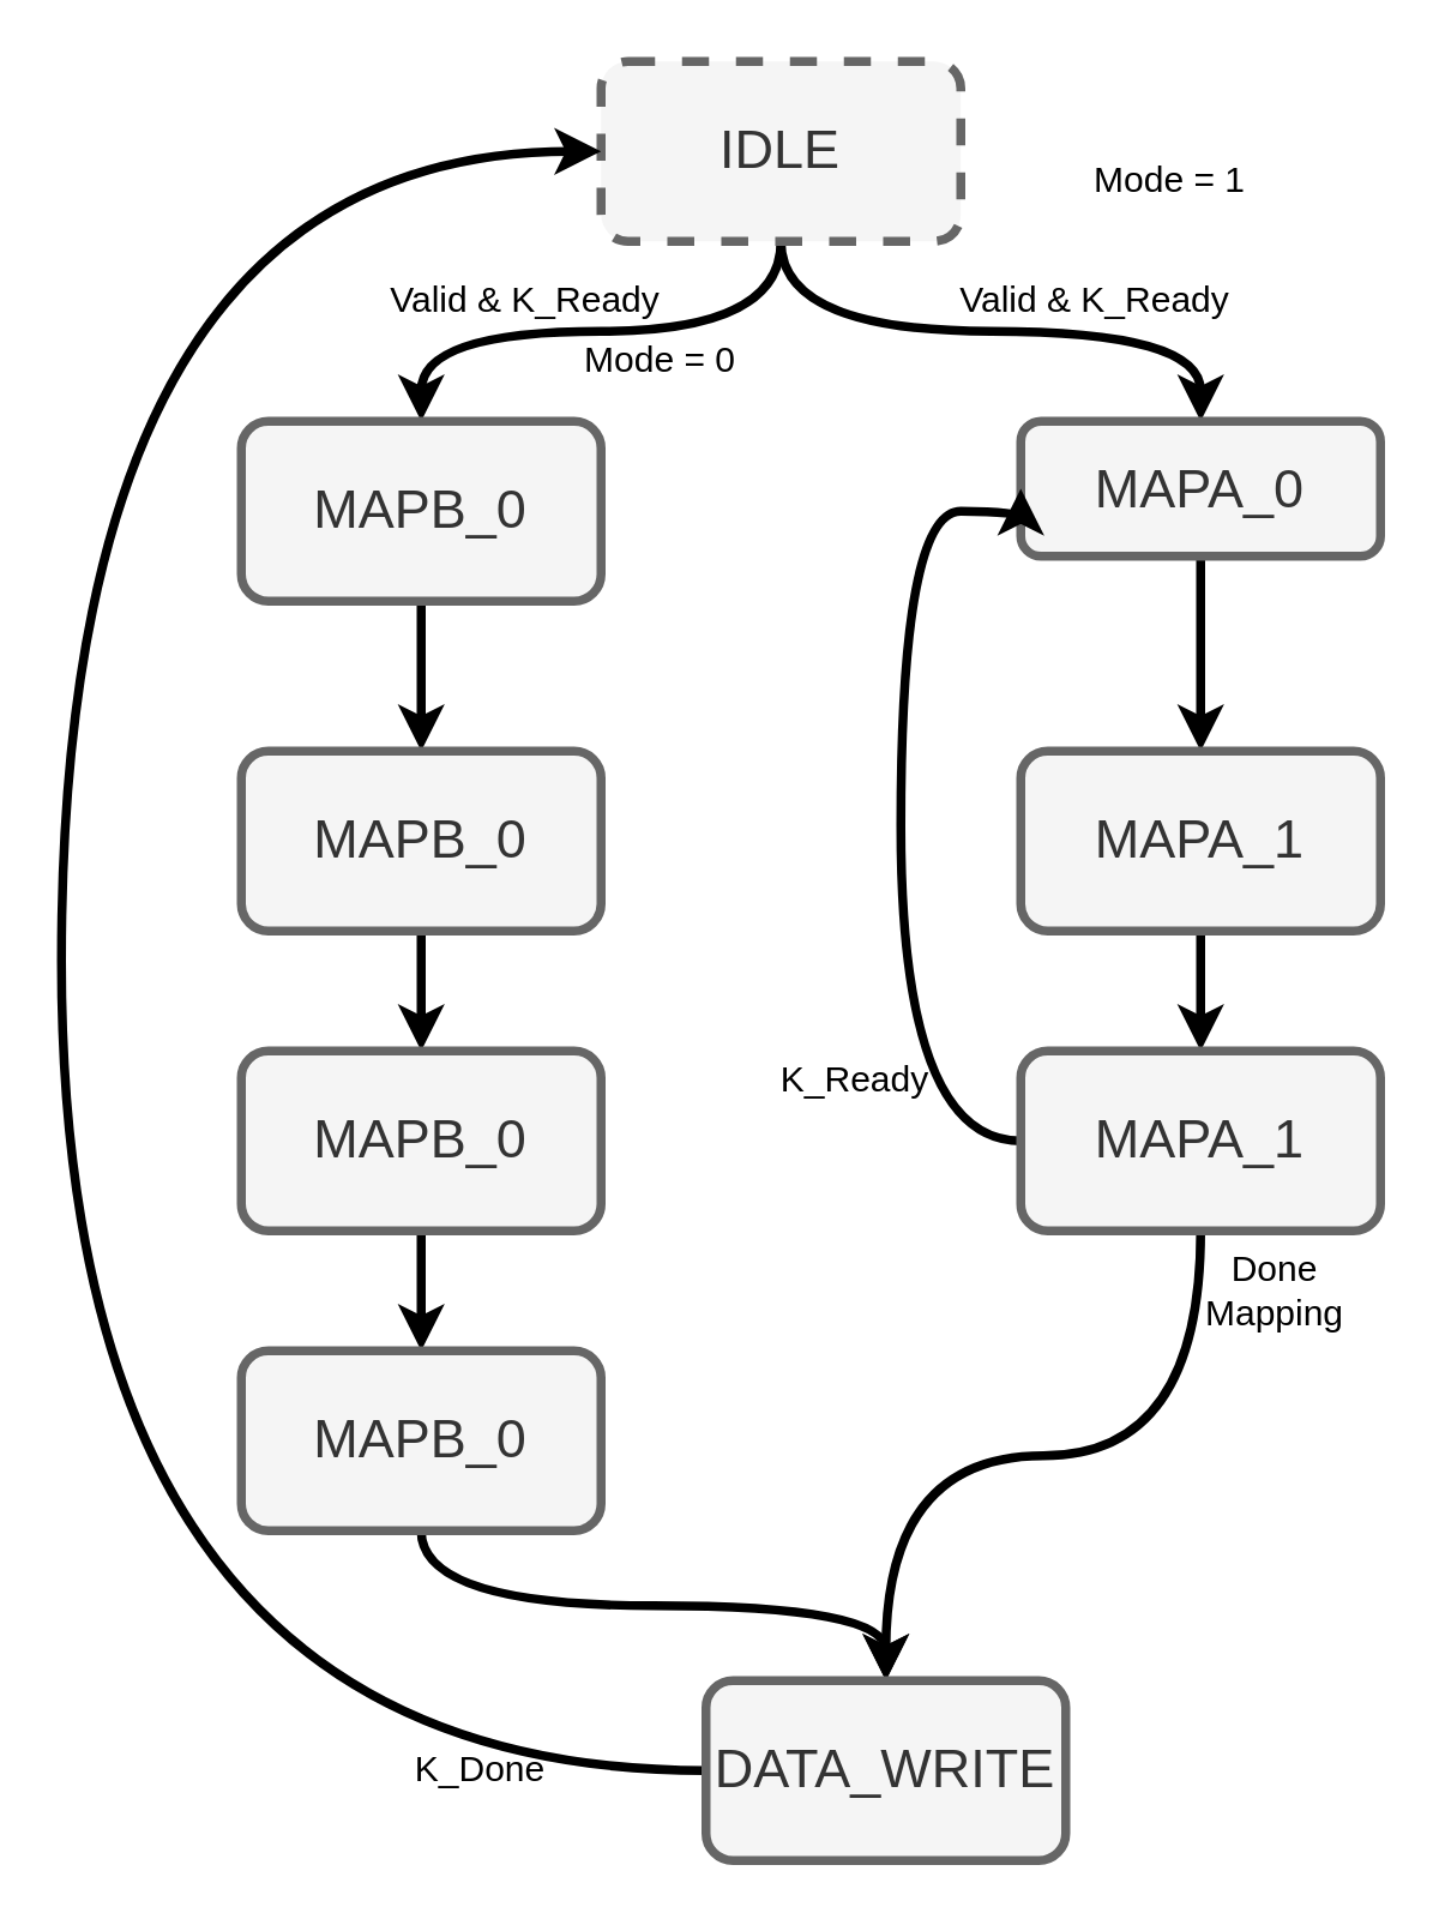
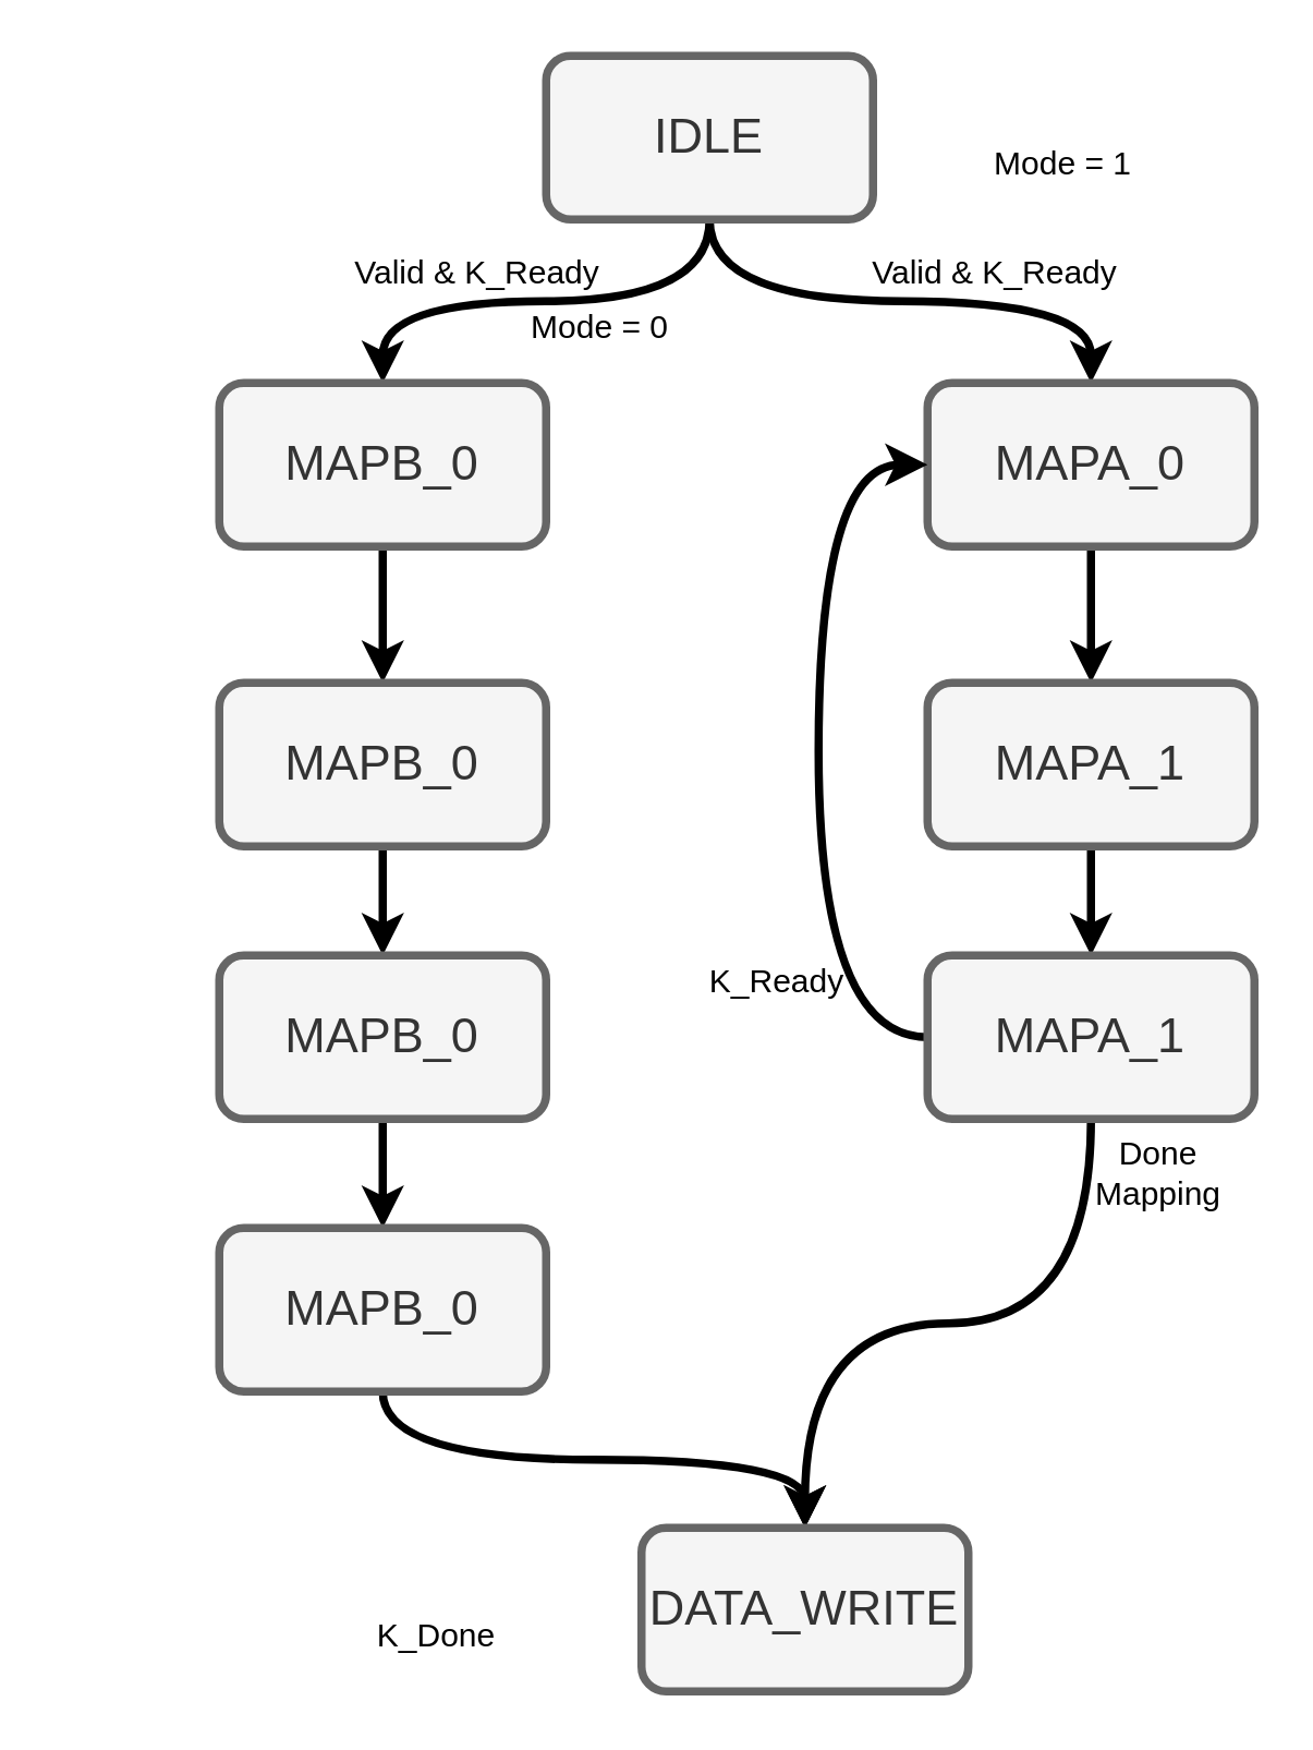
- <mxCell id="4" value="&lt;font style=&quot;font-size: 18px&quot;&gt;IDLE&lt;/font&gt;" style="rounded=1;whiteSpace=wrap;html=1;strokeWidth=3;fillColor=#f5f5f5;strokeColor=#666666;fontColor=#333333;dashed=1;" vertex="1" parent="1"><mxGeometry x="200" y="20" width="120" height="60" as="geometry" /></mxCell>
+ <mxCell id="4" value="&lt;font style=&quot;font-size: 18px&quot;&gt;IDLE&lt;/font&gt;" style="rounded=1;whiteSpace=wrap;html=1;strokeWidth=3;fillColor=#f5f5f5;strokeColor=#666666;fontColor=#333333;" vertex="1" parent="1"><mxGeometry x="200" y="20" width="120" height="60" as="geometry" /></mxCell>
- <mxCell id="6" value="&lt;font style=&quot;font-size: 18px&quot;&gt;MAPA_0&lt;/font&gt;" style="rounded=1;whiteSpace=wrap;html=1;strokeWidth=3;fillColor=#f5f5f5;strokeColor=#666666;fontColor=#333333;" vertex="1" parent="1"><mxGeometry x="340" y="140" width="120" height="45" as="geometry" /></mxCell>
+ <mxCell id="6" value="&lt;font style=&quot;font-size: 18px&quot;&gt;MAPA_0&lt;/font&gt;" style="rounded=1;whiteSpace=wrap;html=1;strokeWidth=3;fillColor=#f5f5f5;strokeColor=#666666;fontColor=#333333;" vertex="1" parent="1"><mxGeometry x="340" y="140" width="120" height="60" as="geometry" /></mxCell>
- <mxCell id="20" style="edgeStyle=orthogonalEdgeStyle;curved=1;rounded=0;orthogonalLoop=1;jettySize=auto;html=1;exitX=0;exitY=0.5;exitDx=0;exitDy=0;entryX=0;entryY=0.5;entryDx=0;entryDy=0;strokeWidth=3;" edge="1" parent="1" source="21" target="4"><mxGeometry relative="1" as="geometry"><Array as="points"><mxPoint x="20" y="590" /><mxPoint x="20" y="50" /></Array></mxGeometry></mxCell>
- <mxCell id="28" value="K_Done" style="text;html=1;strokeColor=none;fillColor=none;align=center;verticalAlign=middle;whiteSpace=wrap;rounded=0;" vertex="1" parent="1"><mxGeometry x="140" y="580" width="40" height="20" as="geometry" /></mxCell>
+ <mxCell id="28" value="K_Done" style="text;html=1;strokeColor=none;fillColor=none;align=center;verticalAlign=middle;whiteSpace=wrap;rounded=0;" vertex="1" parent="1"><mxGeometry x="140" y="590" width="40" height="20" as="geometry" /></mxCell>
